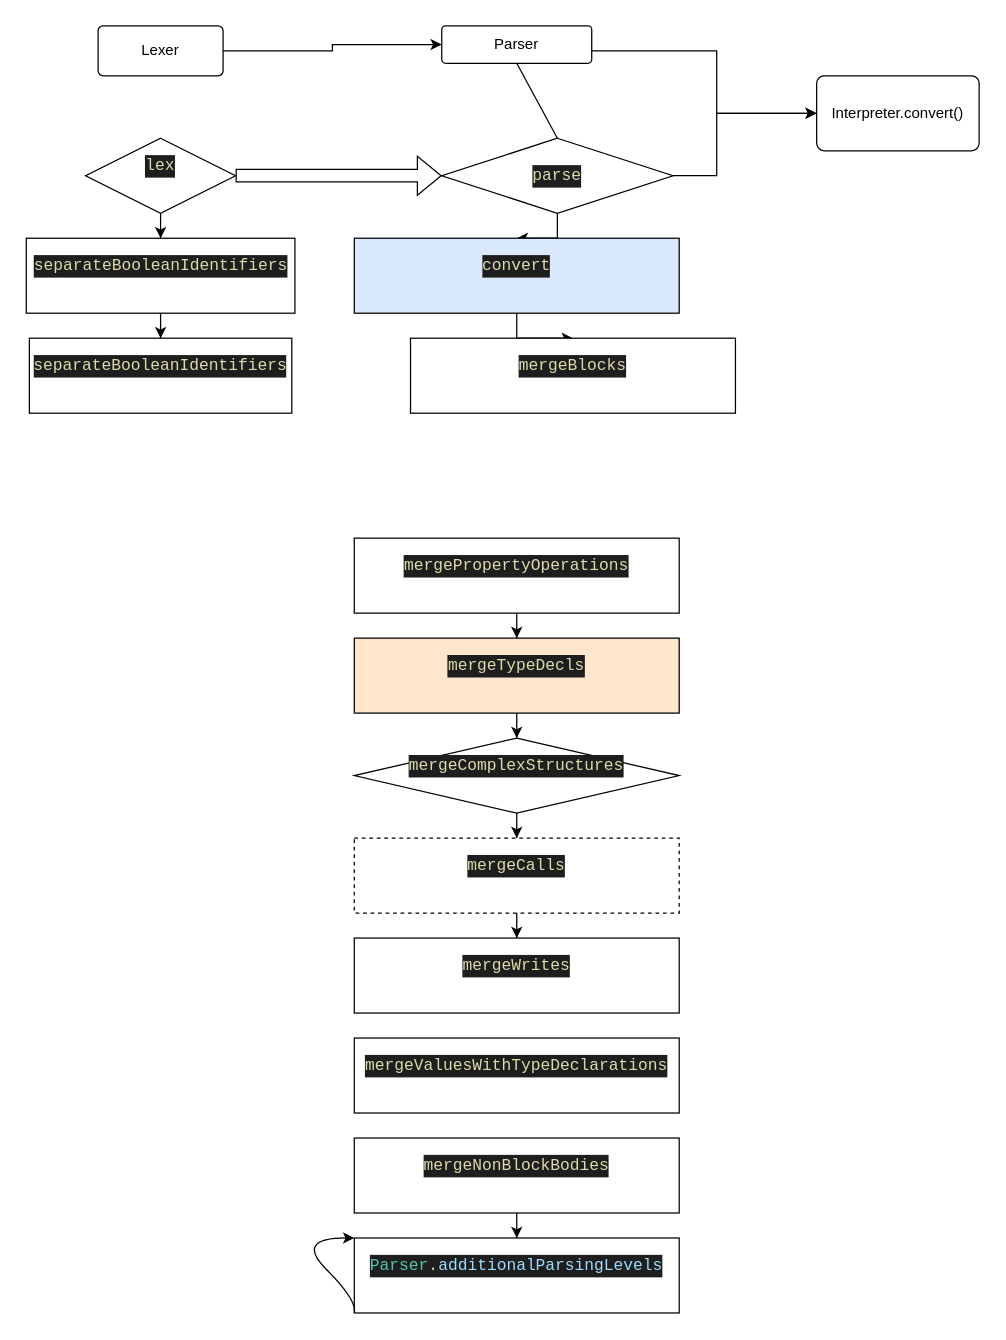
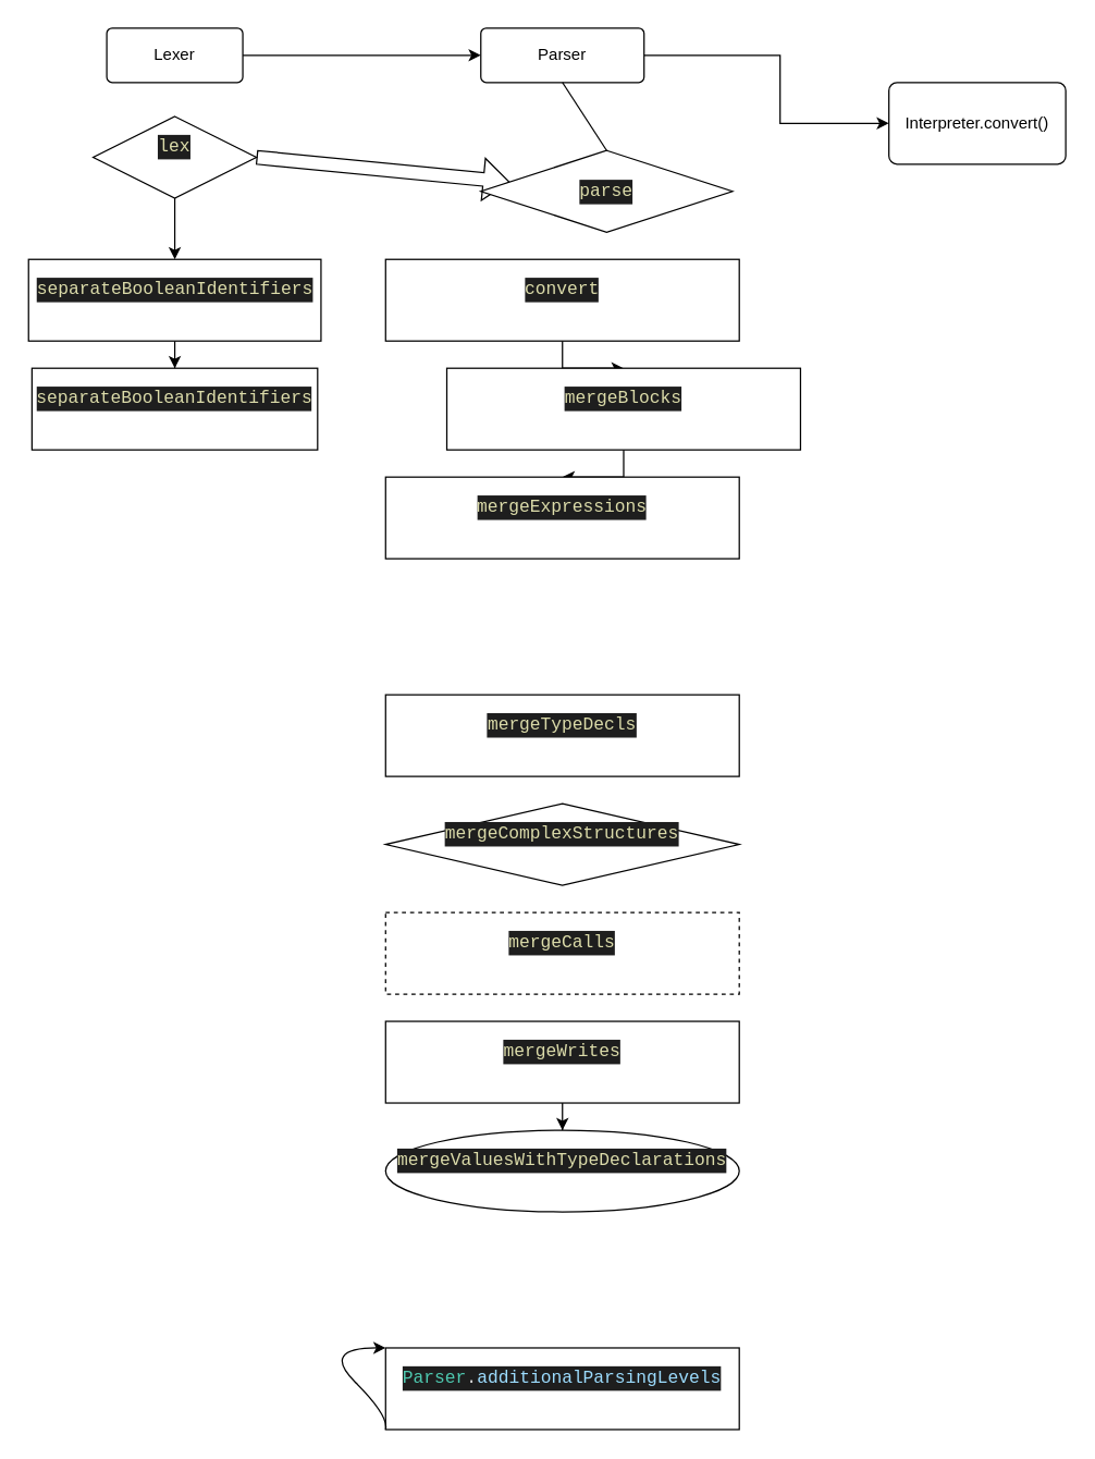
- <mxCell id="5" value="&lt;div&gt;Parser&lt;/div&gt;" style="whiteSpace=wrap;html=1;rounded=1;arcSize=10;" vertex="1" parent="1"><mxGeometry x="353" y="20" width="120" height="30" as="geometry" /></mxCell>
+ <mxCell id="5" value="&lt;div&gt;Parser&lt;/div&gt;" style="whiteSpace=wrap;html=1;rounded=1;arcSize=10;" vertex="1" parent="1"><mxGeometry x="353" y="20" width="120" height="40" as="geometry" /></mxCell>
- <mxCell id="14" style="edgeStyle=orthogonalEdgeStyle;rounded=0;orthogonalLoop=1;jettySize=auto;html=1;exitX=1;exitY=0.5;exitDx=0;exitDy=0;entryX=0;entryY=0.5;entryDx=0;entryDy=0;" edge="1" parent="1" source="15" target="6"><mxGeometry relative="1" as="geometry"><Array as="points"><mxPoint x="573" y="140" /><mxPoint x="573" y="90" /></Array></mxGeometry></mxCell>
- <mxCell id="8" value="&#10;&lt;div style=&quot;color: #d4d4d4;background-color: #1e1e1e;font-family: 'Fira Code', Consolas, 'Courier New', monospace;font-weight: normal;font-size: 13px;line-height: 18px;white-space: pre;&quot;&gt;&lt;div&gt;&lt;span style=&quot;color: #dcdcaa;&quot;&gt;lex&lt;/span&gt;&lt;/div&gt;&lt;/div&gt;&#10;&#10;" style="shape=rhombus;perimeter=rhombusPerimeter;whiteSpace=wrap;html=1;align=center;" vertex="1" parent="1"><mxGeometry x="68" y="110" width="120" height="60" as="geometry" /></mxCell>
+ <mxCell id="8" value="&#10;&lt;div style=&quot;color: #d4d4d4;background-color: #1e1e1e;font-family: 'Fira Code', Consolas, 'Courier New', monospace;font-weight: normal;font-size: 13px;line-height: 18px;white-space: pre;&quot;&gt;&lt;div&gt;&lt;span style=&quot;color: #dcdcaa;&quot;&gt;lex&lt;/span&gt;&lt;/div&gt;&lt;/div&gt;&#10;&#10;" style="shape=rhombus;perimeter=rhombusPerimeter;whiteSpace=wrap;html=1;align=center;" vertex="1" parent="1"><mxGeometry x="68" y="85" width="120" height="60" as="geometry" /></mxCell>
- <mxCell id="13" style="edgeStyle=orthogonalEdgeStyle;rounded=0;orthogonalLoop=1;jettySize=auto;html=1;entryX=0.5;entryY=0;entryDx=0;entryDy=0;" edge="1" parent="1" source="15" target="17"><mxGeometry relative="1" as="geometry" /></mxCell>
- <mxCell id="17" value="&#10;&lt;div style=&quot;color: #d4d4d4;background-color: #1e1e1e;font-family: 'Fira Code', Consolas, 'Courier New', monospace;font-weight: normal;font-size: 13px;line-height: 18px;white-space: pre;&quot;&gt;&lt;div&gt;&lt;span style=&quot;color: #dcdcaa;&quot;&gt;convert&lt;/span&gt;&lt;/div&gt;&lt;/div&gt;&#10;&#10;" style="whiteSpace=wrap;html=1;fillColor=#dae8fc;" vertex="1" parent="1"><mxGeometry x="283" y="190" width="260" height="60" as="geometry" /></mxCell>
+ <mxCell id="17" value="&#10;&lt;div style=&quot;color: #d4d4d4;background-color: #1e1e1e;font-family: 'Fira Code', Consolas, 'Courier New', monospace;font-weight: normal;font-size: 13px;line-height: 18px;white-space: pre;&quot;&gt;&lt;div&gt;&lt;span style=&quot;color: #dcdcaa;&quot;&gt;convert&lt;/span&gt;&lt;/div&gt;&lt;/div&gt;&#10;&#10;" style="whiteSpace=wrap;html=1;" vertex="1" parent="1"><mxGeometry x="283" y="190" width="260" height="60" as="geometry" /></mxCell>
+ <mxCell id="18" value="" style="edgeStyle=orthogonalEdgeStyle;rounded=0;orthogonalLoop=1;jettySize=auto;html=1;" edge="1" parent="1" source="19" target="20"><mxGeometry relative="1" as="geometry" /></mxCell>
+ <mxCell id="20" value="&#10;&lt;div style=&quot;color: #d4d4d4;background-color: #1e1e1e;font-family: 'Fira Code', Consolas, 'Courier New', monospace;font-weight: normal;font-size: 13px;line-height: 18px;white-space: pre;&quot;&gt;&lt;div&gt;&lt;span style=&quot;color: #dcdcaa;&quot;&gt;mergeExpressions&lt;/span&gt;&lt;/div&gt;&lt;/div&gt;&#10;&#10;" style="whiteSpace=wrap;html=1;" vertex="1" parent="1"><mxGeometry x="283" y="350" width="260" height="60" as="geometry" /></mxCell>
- <mxCell id="22" value="&#10;&lt;div style=&quot;color: #d4d4d4;background-color: #1e1e1e;font-family: 'Fira Code', Consolas, 'Courier New', monospace;font-weight: normal;font-size: 13px;line-height: 18px;white-space: pre;&quot;&gt;&lt;div&gt;&lt;span style=&quot;color: #dcdcaa;&quot;&gt;mergePropertyOperations&lt;/span&gt;&lt;/div&gt;&lt;/div&gt;&#10;&#10;" style="whiteSpace=wrap;html=1;" vertex="1" parent="1"><mxGeometry x="283" y="430" width="260" height="60" as="geometry" /></mxCell>
- <mxCell id="21" value="" style="edgeStyle=orthogonalEdgeStyle;rounded=0;orthogonalLoop=1;jettySize=auto;html=1;" edge="1" parent="1" source="22" target="24"><mxGeometry relative="1" as="geometry" /></mxCell>
- <mxCell id="24" value="&#10;&lt;div style=&quot;color: #d4d4d4;background-color: #1e1e1e;font-family: 'Fira Code', Consolas, 'Courier New', monospace;font-weight: normal;font-size: 13px;line-height: 18px;white-space: pre;&quot;&gt;&lt;div&gt;&lt;span style=&quot;color: #dcdcaa;&quot;&gt;mergeTypeDecls&lt;/span&gt;&lt;/div&gt;&lt;/div&gt;&#10;&#10;" style="whiteSpace=wrap;html=1;fillColor=#ffe6cc;" vertex="1" parent="1"><mxGeometry x="283" y="510" width="260" height="60" as="geometry" /></mxCell>
+ <mxCell id="24" value="&#10;&lt;div style=&quot;color: #d4d4d4;background-color: #1e1e1e;font-family: 'Fira Code', Consolas, 'Courier New', monospace;font-weight: normal;font-size: 13px;line-height: 18px;white-space: pre;&quot;&gt;&lt;div&gt;&lt;span style=&quot;color: #dcdcaa;&quot;&gt;mergeTypeDecls&lt;/span&gt;&lt;/div&gt;&lt;/div&gt;&#10;&#10;" style="whiteSpace=wrap;html=1;" vertex="1" parent="1"><mxGeometry x="283" y="510" width="260" height="60" as="geometry" /></mxCell>
- <mxCell id="23" value="" style="edgeStyle=orthogonalEdgeStyle;rounded=0;orthogonalLoop=1;jettySize=auto;html=1;" edge="1" parent="1" source="24" target="26"><mxGeometry relative="1" as="geometry" /></mxCell>
- <mxCell id="25" value="" style="edgeStyle=orthogonalEdgeStyle;rounded=0;orthogonalLoop=1;jettySize=auto;html=1;" edge="1" parent="1" source="26" target="28"><mxGeometry relative="1" as="geometry" /></mxCell>
- <mxCell id="27" value="" style="edgeStyle=orthogonalEdgeStyle;rounded=0;orthogonalLoop=1;jettySize=auto;html=1;" edge="1" parent="1" source="28" target="30"><mxGeometry relative="1" as="geometry" /></mxCell>
+ <mxCell id="29" value="" style="edgeStyle=orthogonalEdgeStyle;rounded=0;orthogonalLoop=1;jettySize=auto;html=1;" edge="1" parent="1" source="30" target="31"><mxGeometry relative="1" as="geometry" /></mxCell>
- <mxCell id="31" value="&#10;&lt;div style=&quot;color: #d4d4d4;background-color: #1e1e1e;font-family: 'Fira Code', Consolas, 'Courier New', monospace;font-weight: normal;font-size: 13px;line-height: 18px;white-space: pre;&quot;&gt;&lt;div&gt;&lt;span style=&quot;color: #dcdcaa;&quot;&gt;mergeValuesWithTypeDeclarations&lt;/span&gt;&lt;/div&gt;&lt;/div&gt;&#10;&#10;" style="whiteSpace=wrap;html=1;" vertex="1" parent="1"><mxGeometry x="283" y="830" width="260" height="60" as="geometry" /></mxCell>
+ <mxCell id="31" value="&#10;&lt;div style=&quot;color: #d4d4d4;background-color: #1e1e1e;font-family: 'Fira Code', Consolas, 'Courier New', monospace;font-weight: normal;font-size: 13px;line-height: 18px;white-space: pre;&quot;&gt;&lt;div&gt;&lt;span style=&quot;color: #dcdcaa;&quot;&gt;mergeValuesWithTypeDeclarations&lt;/span&gt;&lt;/div&gt;&lt;/div&gt;&#10;&#10;" style="ellipse;whiteSpace=wrap;html=1;" vertex="1" parent="1"><mxGeometry x="283" y="830" width="260" height="60" as="geometry" /></mxCell>
- <mxCell id="33" value="&#10;&lt;div style=&quot;color: #d4d4d4;background-color: #1e1e1e;font-family: 'Fira Code', Consolas, 'Courier New', monospace;font-weight: normal;font-size: 13px;line-height: 18px;white-space: pre;&quot;&gt;&lt;div&gt;&lt;span style=&quot;color: #dcdcaa;&quot;&gt;mergeNonBlockBodies&lt;/span&gt;&lt;/div&gt;&lt;/div&gt;&#10;&#10;" style="whiteSpace=wrap;html=1;" vertex="1" parent="1"><mxGeometry x="283" y="910" width="260" height="60" as="geometry" /></mxCell>
- <mxCell id="32" value="" style="edgeStyle=orthogonalEdgeStyle;rounded=0;orthogonalLoop=1;jettySize=auto;html=1;" edge="1" parent="1" source="33" target="34"><mxGeometry relative="1" as="geometry" /></mxCell>
